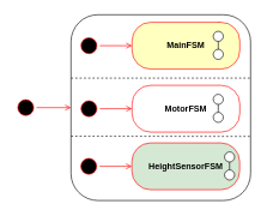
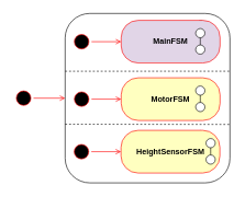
- <mxCell id="7" value="MainFSM" style="rounded=1;whiteSpace=wrap;html=1;arcSize=40;fontColor=#000000;fillColor=#ffffc0;strokeColor=#ff0000;fontStyle=1;align=center;" parent="1" vertex="1"><mxGeometry x="183" y="30.5" width="150" height="65" as="geometry" /></mxCell>
+ <mxCell id="7" value="MainFSM" style="rounded=1;whiteSpace=wrap;html=1;arcSize=40;fontColor=#000000;fillColor=#e1d5e7;strokeColor=#ff0000;fontStyle=1;align=center;" parent="1" vertex="1"><mxGeometry x="183" y="30.5" width="150" height="65" as="geometry" /></mxCell>
- <mxCell id="18" value="MotorFSM" style="rounded=1;whiteSpace=wrap;html=1;arcSize=40;fontColor=#000000;fillColor=#ffffff;strokeColor=#ff0000;fontStyle=1;align=center;" parent="1" vertex="1"><mxGeometry x="183" y="118" width="150" height="65" as="geometry" /></mxCell>
+ <mxCell id="18" value="MotorFSM" style="rounded=1;whiteSpace=wrap;html=1;arcSize=40;fontColor=#000000;fillColor=#ffffc0;strokeColor=#ff0000;fontStyle=1;align=center;" parent="1" vertex="1"><mxGeometry x="183" y="118" width="150" height="65" as="geometry" /></mxCell>
- <mxCell id="28" value="HeightSensorFSM" style="rounded=1;whiteSpace=wrap;html=1;arcSize=40;fontColor=#000000;fillColor=#d5e8d4;strokeColor=#ff0000;fontStyle=1;align=center;" parent="1" vertex="1"><mxGeometry x="182.75" y="198" width="150" height="65" as="geometry" /></mxCell>
+ <mxCell id="28" value="HeightSensorFSM" style="rounded=1;whiteSpace=wrap;html=1;arcSize=40;fontColor=#000000;fillColor=#ffffc0;strokeColor=#ff0000;fontStyle=1;align=center;" parent="1" vertex="1"><mxGeometry x="182.75" y="198" width="150" height="65" as="geometry" /></mxCell>
